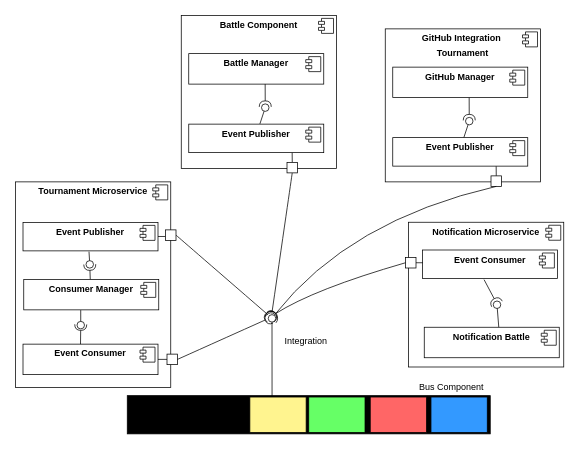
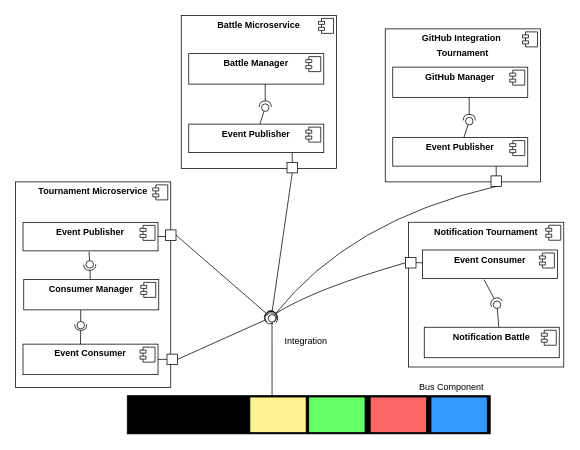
- <mxCell id="34" value="&lt;p style=&quot;margin:0px;margin-top:6px;text-align:center;&quot;&gt;&lt;b&gt;Battle Component&lt;/b&gt;&lt;/p&gt;" style="align=left;overflow=fill;html=1;dropTarget=0;whiteSpace=wrap;" parent="1" vertex="1"><mxGeometry x="241" y="20" width="207" height="204" as="geometry" /></mxCell>
+ <mxCell id="34" value="&lt;p style=&quot;margin:0px;margin-top:6px;text-align:center;&quot;&gt;&lt;b&gt;Battle Microservice&lt;/b&gt;&lt;/p&gt;" style="align=left;overflow=fill;html=1;dropTarget=0;whiteSpace=wrap;" parent="1" vertex="1"><mxGeometry x="241" y="20" width="207" height="204" as="geometry" /></mxCell>
- <mxCell id="45" value="&lt;p style=&quot;margin:0px;margin-top:6px;text-align:center;&quot;&gt;&lt;b&gt;Notification Microservice&lt;/b&gt;&lt;/p&gt;" style="align=left;overflow=fill;html=1;dropTarget=0;whiteSpace=wrap;" parent="1" vertex="1"><mxGeometry x="544" y="295.83" width="207" height="193" as="geometry" /></mxCell>
+ <mxCell id="45" value="&lt;p style=&quot;margin:0px;margin-top:6px;text-align:center;&quot;&gt;&lt;b&gt;Notification Tournament&lt;/b&gt;&lt;/p&gt;" style="align=left;overflow=fill;html=1;dropTarget=0;whiteSpace=wrap;" parent="1" vertex="1"><mxGeometry x="544" y="295.83" width="207" height="193" as="geometry" /></mxCell>
